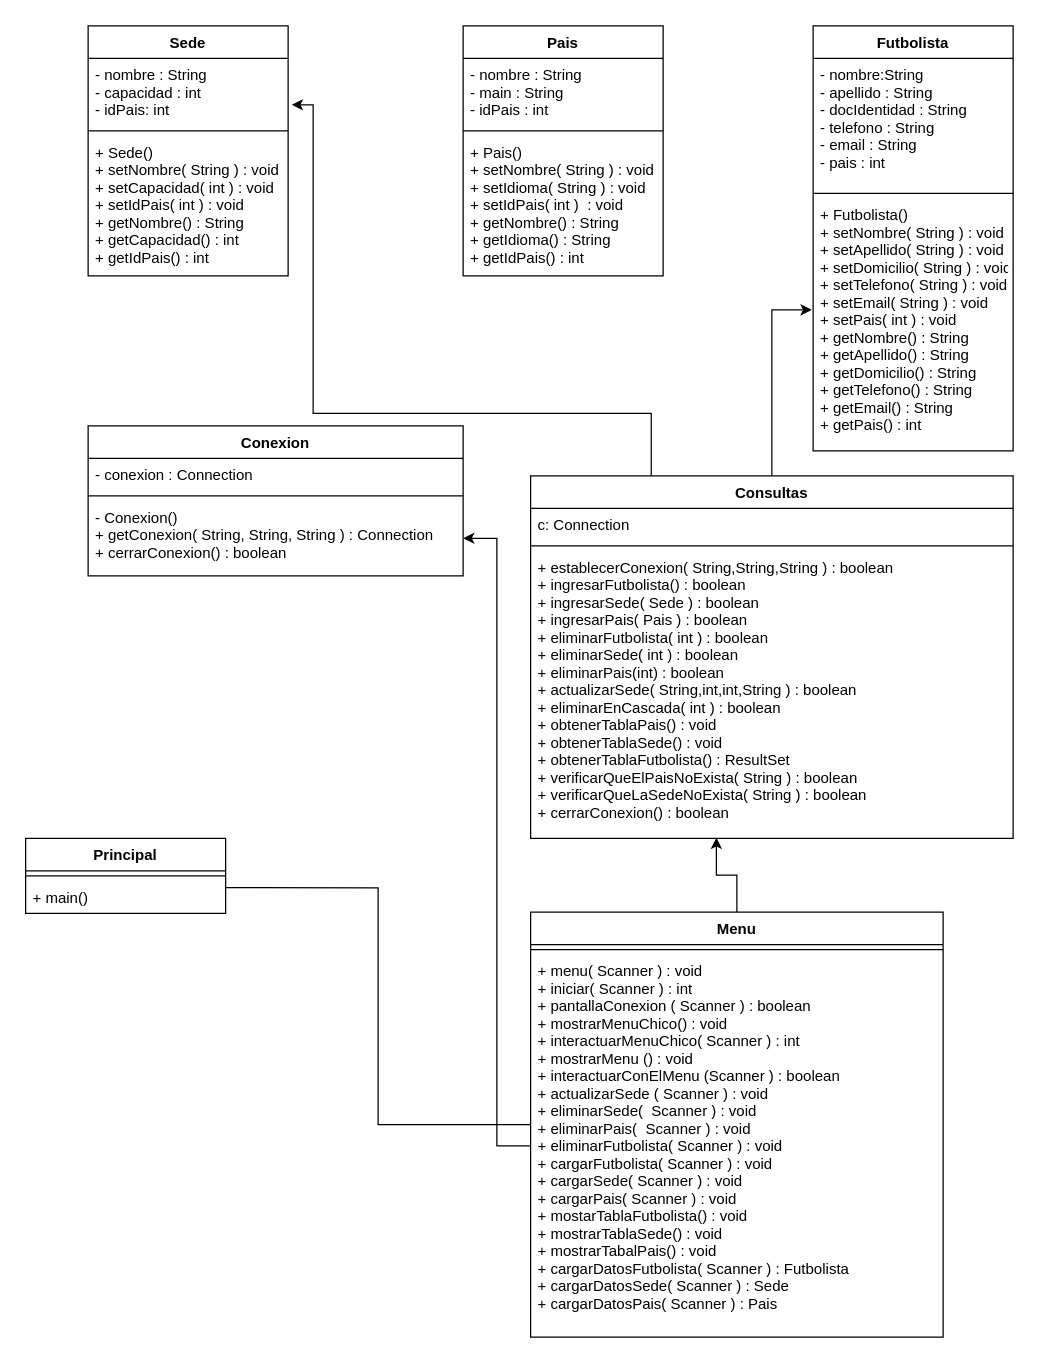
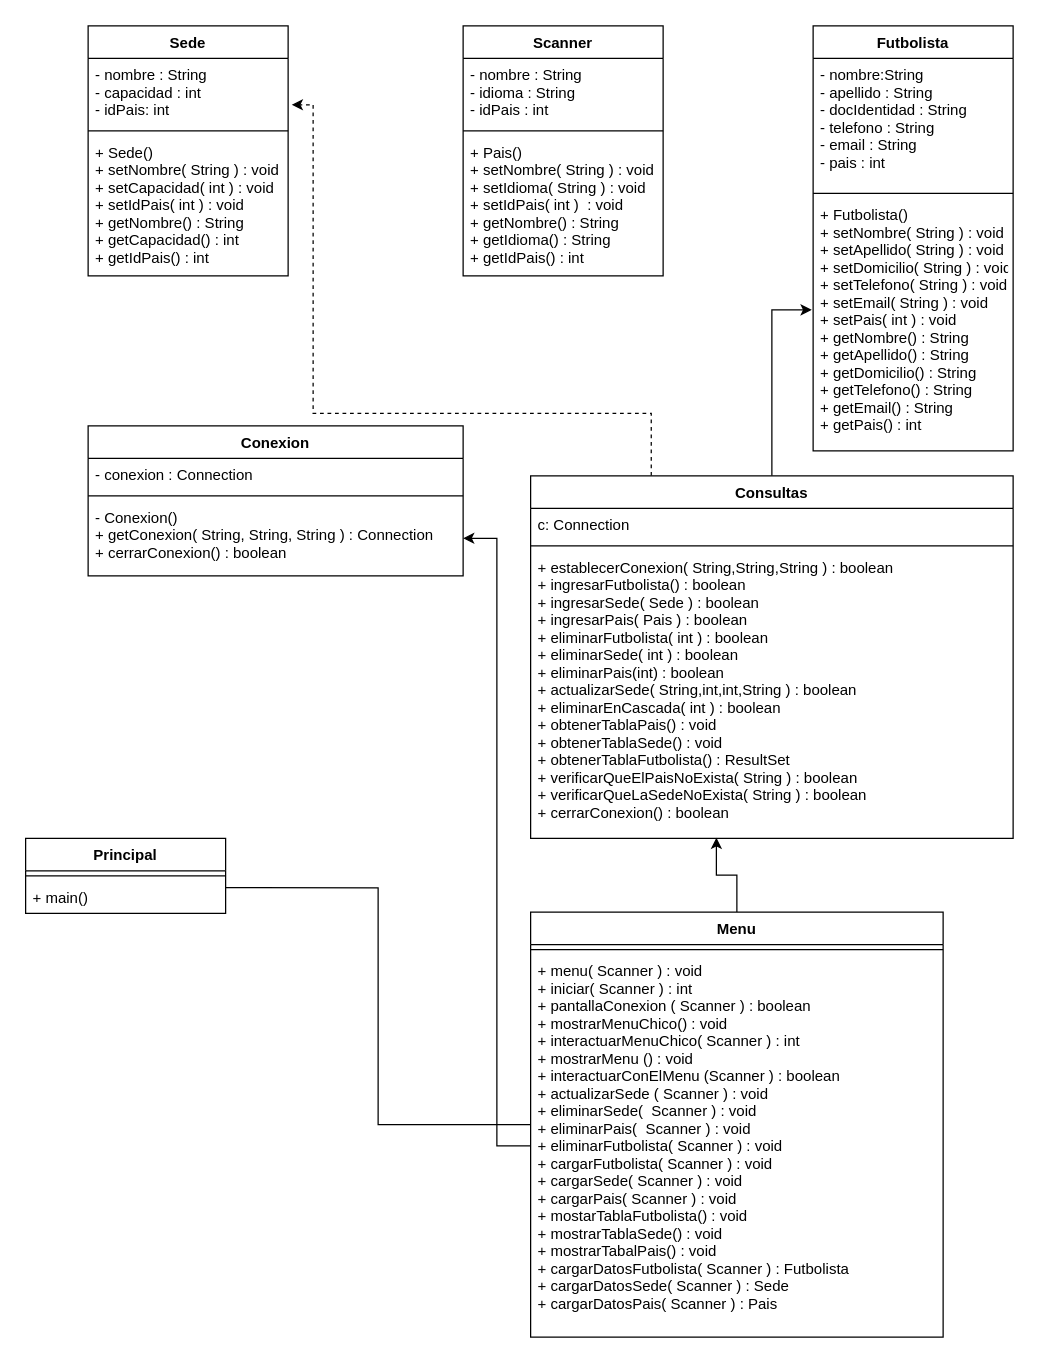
- <mxCell id="2" value="Pais" style="swimlane;fontStyle=1;align=center;verticalAlign=top;childLayout=stackLayout;horizontal=1;startSize=26;horizontalStack=0;resizeParent=1;resizeParentMax=0;resizeLast=0;collapsible=1;marginBottom=0;" parent="1" vertex="1"><mxGeometry x="370" y="20" width="160" height="200" as="geometry" /></mxCell>
+ <mxCell id="2" value="Scanner" style="swimlane;fontStyle=1;align=center;verticalAlign=top;childLayout=stackLayout;horizontal=1;startSize=26;horizontalStack=0;resizeParent=1;resizeParentMax=0;resizeLast=0;collapsible=1;marginBottom=0;" parent="1" vertex="1"><mxGeometry x="370" y="20" width="160" height="200" as="geometry" /></mxCell>
- <mxCell id="3" value="- nombre : String&#10;- main : String&#10;- idPais : int" style="text;strokeColor=none;fillColor=none;align=left;verticalAlign=top;spacingLeft=4;spacingRight=4;overflow=hidden;rotatable=0;points=[[0,0.5],[1,0.5]];portConstraint=eastwest;" parent="2" vertex="1"><mxGeometry y="26" width="160" height="54" as="geometry" /></mxCell>
+ <mxCell id="3" value="- nombre : String&#10;- idioma : String&#10;- idPais : int" style="text;strokeColor=none;fillColor=none;align=left;verticalAlign=top;spacingLeft=4;spacingRight=4;overflow=hidden;rotatable=0;points=[[0,0.5],[1,0.5]];portConstraint=eastwest;" parent="2" vertex="1"><mxGeometry y="26" width="160" height="54" as="geometry" /></mxCell>
- <mxCell id="19" style="edgeStyle=orthogonalEdgeStyle;rounded=0;orthogonalLoop=1;jettySize=auto;html=1;entryX=1.018;entryY=0.689;entryDx=0;entryDy=0;entryPerimeter=0;exitX=0.25;exitY=0;exitDx=0;exitDy=0;" edge="1" parent="1" source="20" target="11"><mxGeometry relative="1" as="geometry"><Array as="points"><mxPoint x="521" y="330" /><mxPoint x="250" y="330" /><mxPoint x="250" y="83" /></Array></mxGeometry></mxCell>
+ <mxCell id="19" style="edgeStyle=orthogonalEdgeStyle;rounded=0;orthogonalLoop=1;jettySize=auto;html=1;entryX=1.018;entryY=0.689;entryDx=0;entryDy=0;entryPerimeter=0;exitX=0.25;exitY=0;exitDx=0;exitDy=0;dashed=1;" edge="1" parent="1" source="20" target="11"><mxGeometry relative="1" as="geometry"><Array as="points"><mxPoint x="521" y="330" /><mxPoint x="250" y="330" /><mxPoint x="250" y="83" /></Array></mxGeometry></mxCell>
